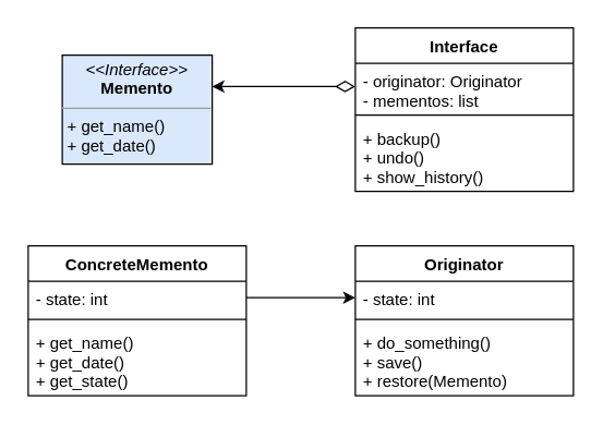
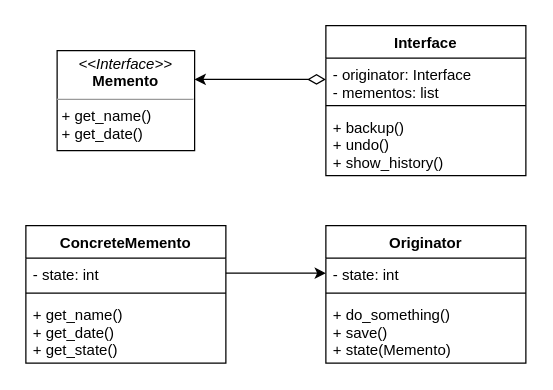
- <mxCell id="12" value="- originator: Originator&#10;- mementos: list" style="text;strokeColor=none;fillColor=none;align=left;verticalAlign=top;spacingLeft=4;spacingRight=4;overflow=hidden;rotatable=0;points=[[0,0.5],[1,0.5]];portConstraint=eastwest;" vertex="1" parent="11"><mxGeometry y="26" width="160" height="34" as="geometry" /></mxCell>
+ <mxCell id="12" value="- originator: Interface&#10;- mementos: list" style="text;strokeColor=none;fillColor=none;align=left;verticalAlign=top;spacingLeft=4;spacingRight=4;overflow=hidden;rotatable=0;points=[[0,0.5],[1,0.5]];portConstraint=eastwest;" vertex="1" parent="11"><mxGeometry y="26" width="160" height="34" as="geometry" /></mxCell>
- <mxCell id="2" value="&lt;p style=&quot;margin: 0px ; margin-top: 4px ; text-align: center&quot;&gt;&lt;i&gt;&amp;lt;&amp;lt;Interface&amp;gt;&amp;gt;&lt;/i&gt;&lt;br&gt;&lt;b&gt;Memento&lt;/b&gt;&lt;/p&gt;&lt;hr size=&quot;1&quot;&gt;&lt;p style=&quot;margin: 0px ; margin-left: 4px&quot;&gt;&lt;span style=&quot;text-align: center&quot;&gt;+ get_name()&lt;/span&gt;&lt;/p&gt;&lt;p style=&quot;margin: 0px ; margin-left: 4px&quot;&gt;&lt;span style=&quot;text-align: center&quot;&gt;+ get_date()&lt;/span&gt;&lt;/p&gt;" style="verticalAlign=top;align=left;overflow=fill;fontSize=12;fontFamily=Helvetica;html=1;fillColor=#dae8fc;" parent="1" vertex="1"><mxGeometry x="45" y="40" width="110" height="80" as="geometry" /></mxCell>
+ <mxCell id="2" value="&lt;p style=&quot;margin: 0px ; margin-top: 4px ; text-align: center&quot;&gt;&lt;i&gt;&amp;lt;&amp;lt;Interface&amp;gt;&amp;gt;&lt;/i&gt;&lt;br&gt;&lt;b&gt;Memento&lt;/b&gt;&lt;/p&gt;&lt;hr size=&quot;1&quot;&gt;&lt;p style=&quot;margin: 0px ; margin-left: 4px&quot;&gt;&lt;span style=&quot;text-align: center&quot;&gt;+ get_name()&lt;/span&gt;&lt;/p&gt;&lt;p style=&quot;margin: 0px ; margin-left: 4px&quot;&gt;&lt;span style=&quot;text-align: center&quot;&gt;+ get_date()&lt;/span&gt;&lt;/p&gt;" style="verticalAlign=top;align=left;overflow=fill;fontSize=12;fontFamily=Helvetica;html=1;" parent="1" vertex="1"><mxGeometry x="45" y="40" width="110" height="80" as="geometry" /></mxCell>
- <mxCell id="6" value="+ do_something()&#10;+ save()&#10;+ restore(Memento)" style="text;strokeColor=none;fillColor=none;align=left;verticalAlign=top;spacingLeft=4;spacingRight=4;overflow=hidden;rotatable=0;points=[[0,0.5],[1,0.5]];portConstraint=eastwest;" parent="3" vertex="1"><mxGeometry y="58" width="160" height="52" as="geometry" /></mxCell>
+ <mxCell id="6" value="+ do_something()&#10;+ save()&#10;+ state(Memento)" style="text;strokeColor=none;fillColor=none;align=left;verticalAlign=top;spacingLeft=4;spacingRight=4;overflow=hidden;rotatable=0;points=[[0,0.5],[1,0.5]];portConstraint=eastwest;" parent="3" vertex="1"><mxGeometry y="58" width="160" height="52" as="geometry" /></mxCell>
